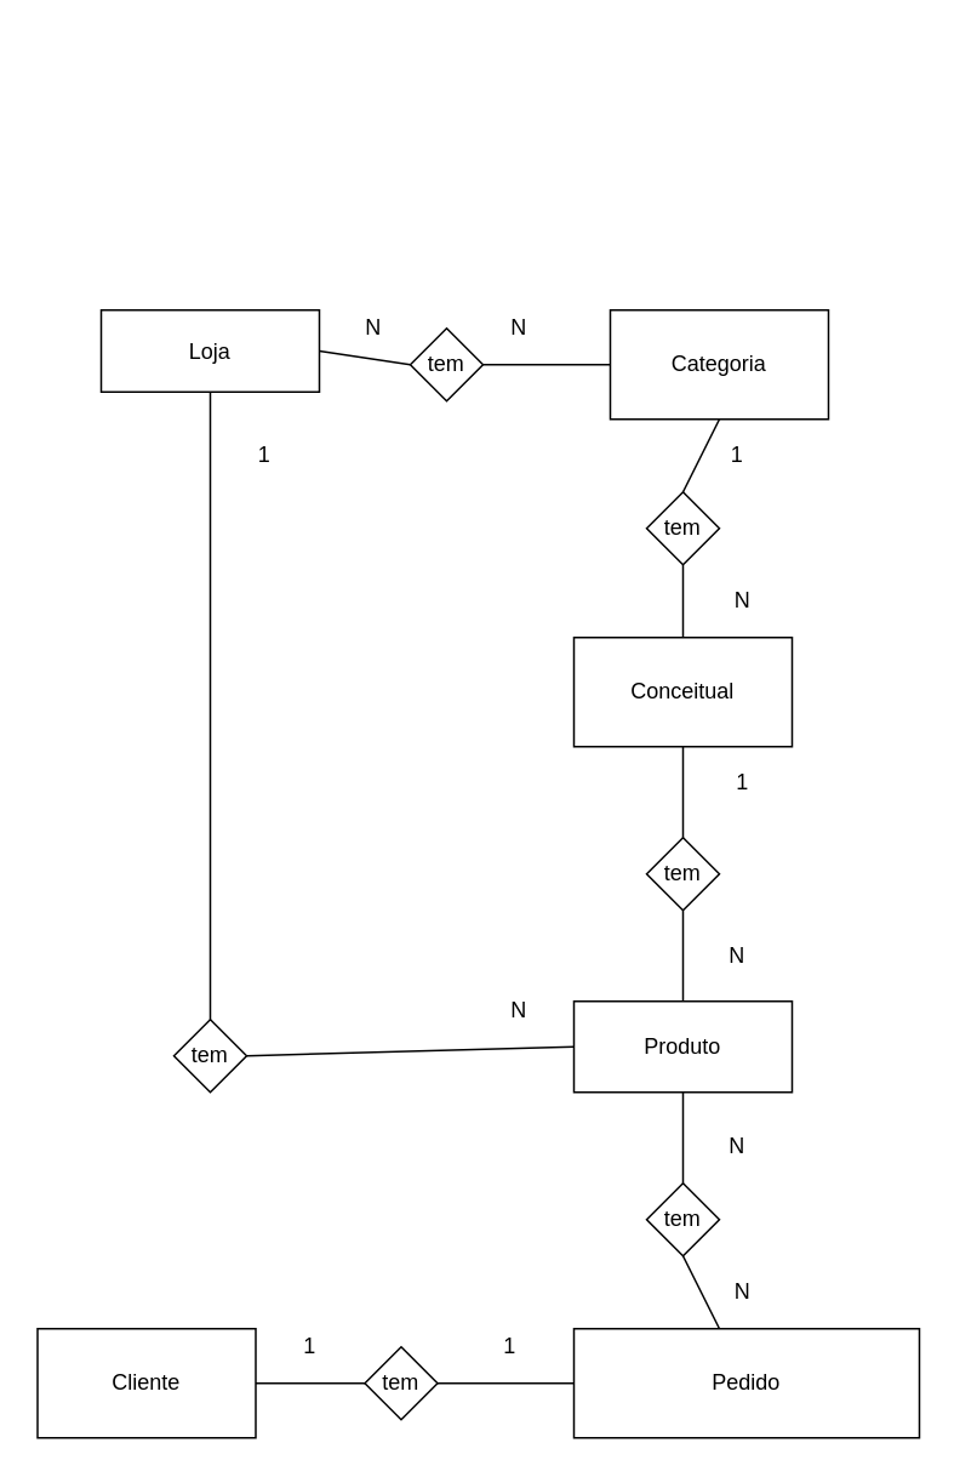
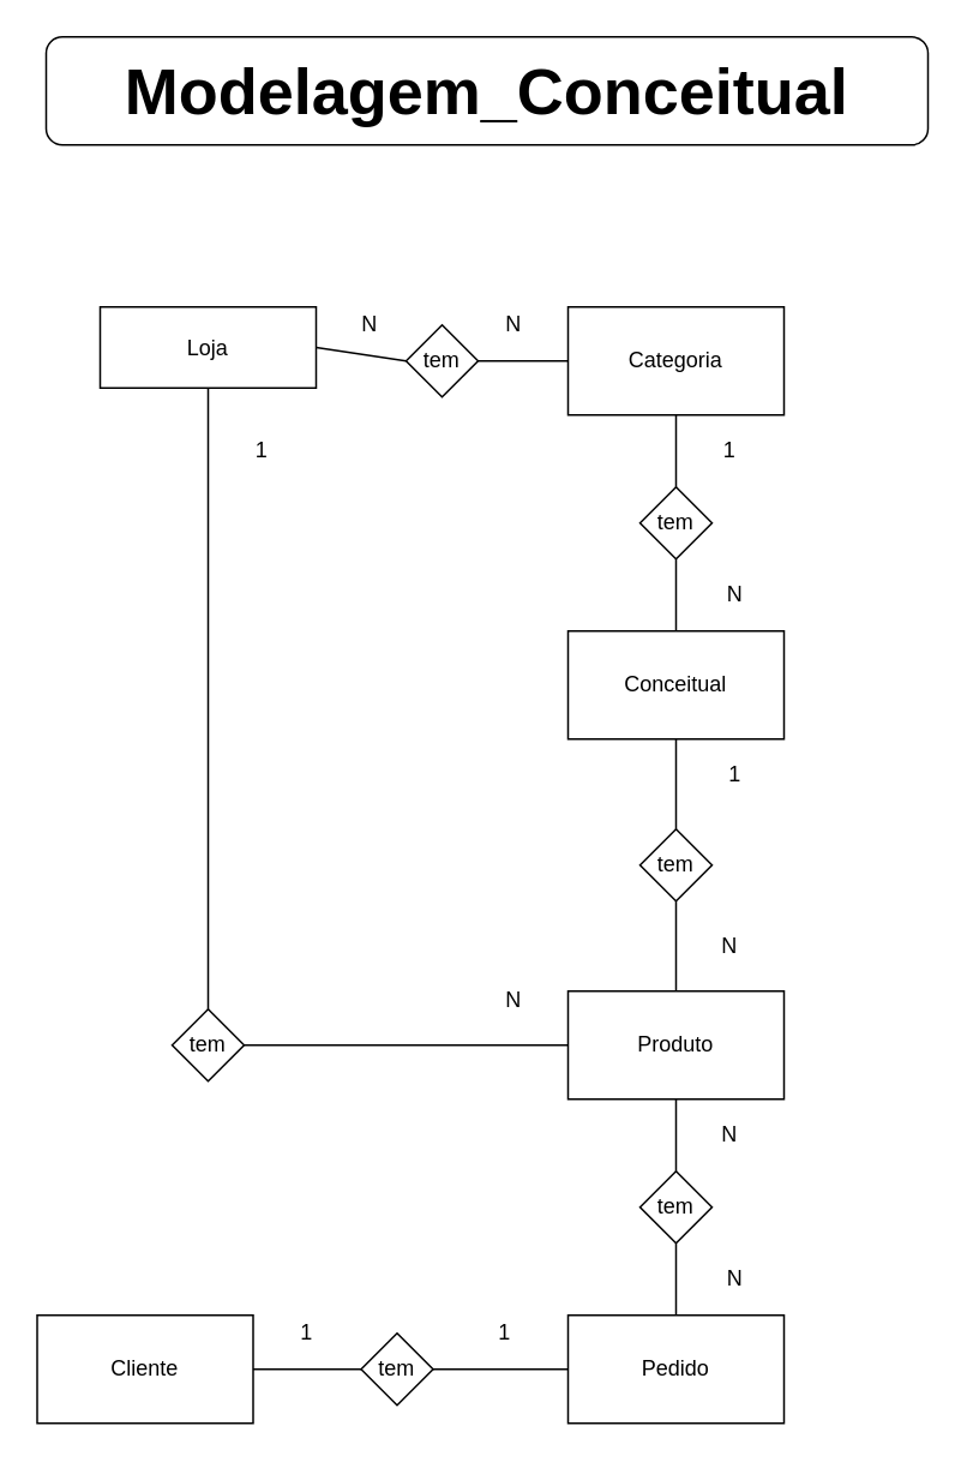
+ <mxCell id="2" value="&lt;font style=&quot;font-size: 36px&quot;&gt;&lt;b&gt;Modelagem_Conceitual&lt;/b&gt;&lt;/font&gt;" style="rounded=1;whiteSpace=wrap;html=1;" parent="1" vertex="1"><mxGeometry x="25" y="20" width="490" height="60" as="geometry" /></mxCell>
- <mxCell id="4" value="Categoria" style="rounded=0;whiteSpace=wrap;html=1;" parent="1" vertex="1"><mxGeometry x="335" y="170" width="120" height="60" as="geometry" /></mxCell>
+ <mxCell id="4" value="Categoria" style="rounded=0;whiteSpace=wrap;html=1;" parent="1" vertex="1"><mxGeometry x="315" y="170" width="120" height="60" as="geometry" /></mxCell>
- <mxCell id="22" value="Produto" style="rounded=0;whiteSpace=wrap;html=1;" vertex="1" parent="1"><mxGeometry x="315" y="550" width="120" height="50" as="geometry" /></mxCell>
+ <mxCell id="22" value="Produto" style="rounded=0;whiteSpace=wrap;html=1;" vertex="1" parent="1"><mxGeometry x="315" y="550" width="120" height="60" as="geometry" /></mxCell>
- <mxCell id="6" value="Pedido" style="rounded=0;whiteSpace=wrap;html=1;" parent="1" vertex="1"><mxGeometry x="315" y="730" width="190" height="60" as="geometry" /></mxCell>
+ <mxCell id="6" value="Pedido" style="rounded=0;whiteSpace=wrap;html=1;" parent="1" vertex="1"><mxGeometry x="315" y="730" width="120" height="60" as="geometry" /></mxCell>
